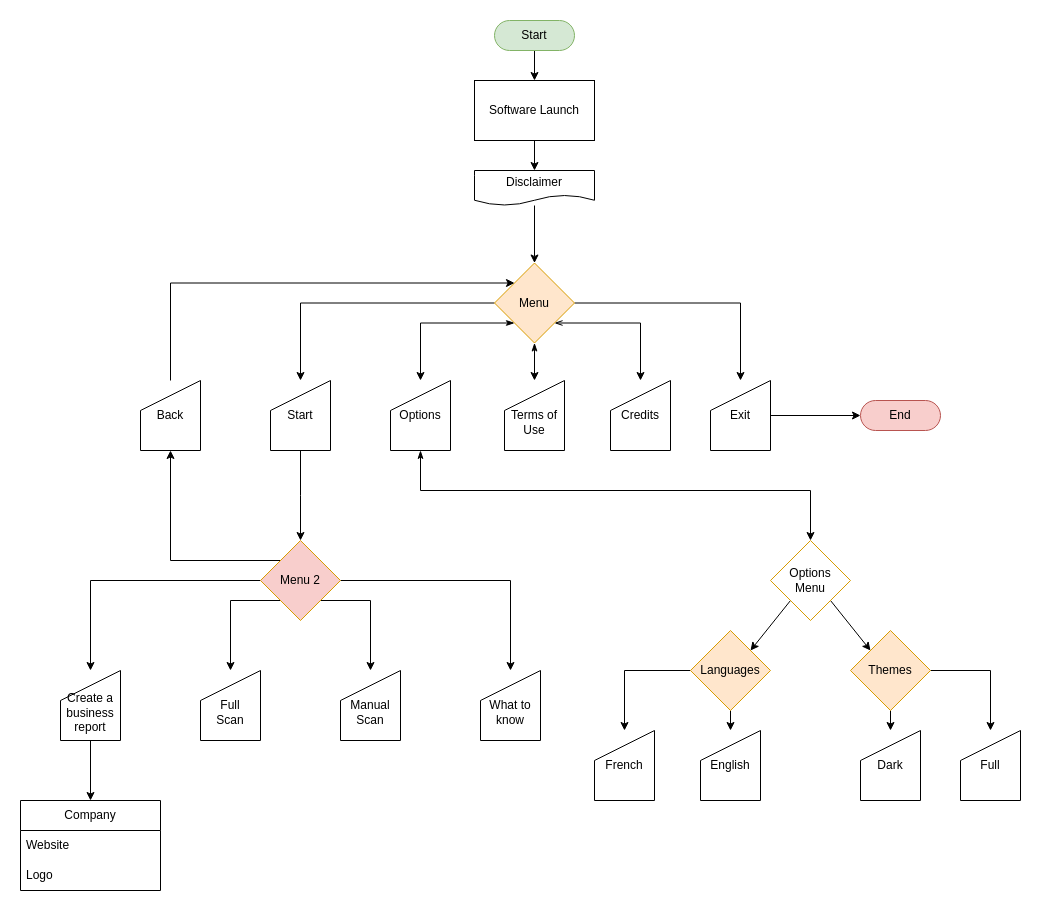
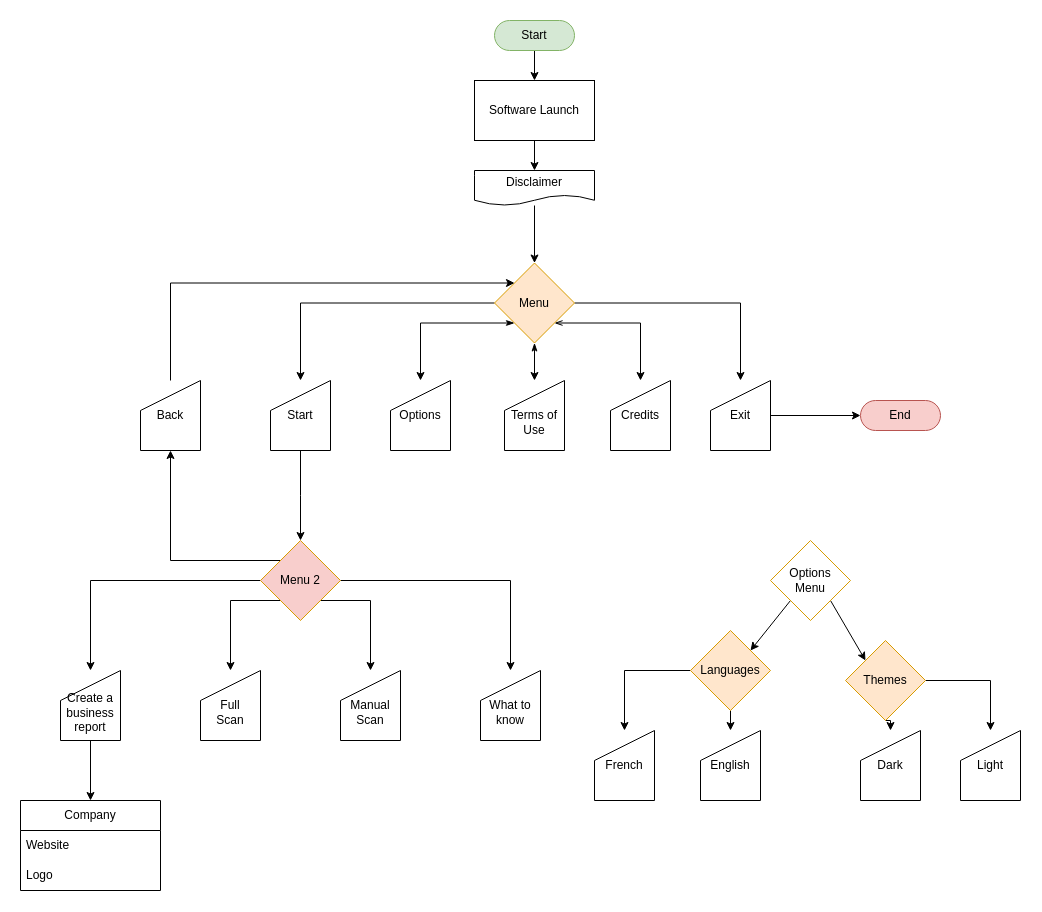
- <mxCell id="17" style="edgeStyle=orthogonalEdgeStyle;rounded=0;orthogonalLoop=1;jettySize=auto;html=1;entryX=0.5;entryY=0;entryDx=0;entryDy=0;startArrow=classicThin;startFill=1;" parent="1" source="18" target="38" edge="1"><mxGeometry relative="1" as="geometry"><Array as="points"><mxPoint x="420" y="490" /><mxPoint x="810" y="490" /><mxPoint x="810" y="540" /></Array></mxGeometry></mxCell>
- <mxCell id="44" value="Themes" style="rhombus;whiteSpace=wrap;html=1;dashed=0;fillColor=#ffe6cc;strokeColor=#d79b00;" parent="1" vertex="1"><mxGeometry x="850" y="630" width="80" height="80" as="geometry" /></mxCell>
+ <mxCell id="44" value="Themes" style="rhombus;whiteSpace=wrap;html=1;dashed=0;fillColor=#ffe6cc;strokeColor=#d79b00;" parent="1" vertex="1"><mxGeometry x="845" y="640" width="80" height="80" as="geometry" /></mxCell>
- <mxCell id="45" value="Full" style="shape=manualInput;whiteSpace=wrap;html=1;" parent="1" vertex="1"><mxGeometry x="960" y="730" width="60" height="70" as="geometry" /></mxCell>
+ <mxCell id="45" value="Light" style="shape=manualInput;whiteSpace=wrap;html=1;" parent="1" vertex="1"><mxGeometry x="960" y="730" width="60" height="70" as="geometry" /></mxCell>
